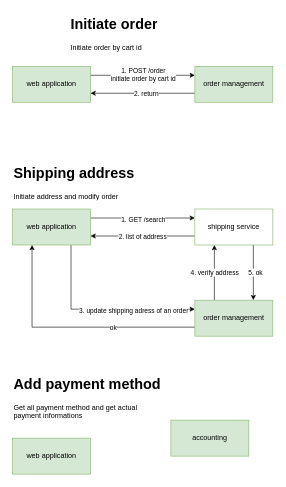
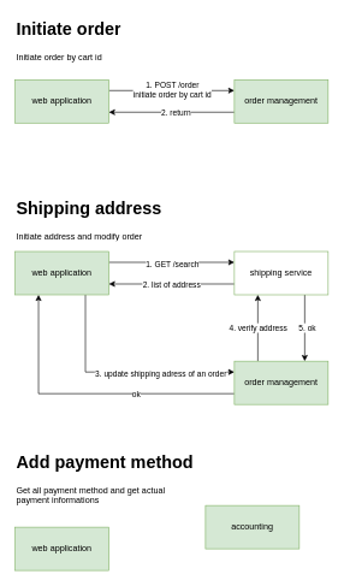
- <mxCell id="19" value="&lt;h1 style=&quot;margin-top: 0px;&quot;&gt;Initiate order&lt;br&gt;&lt;/h1&gt;&lt;p&gt;Initiate order by cart id&lt;br&gt;&lt;/p&gt;" style="text;html=1;whiteSpace=wrap;overflow=hidden;rounded=0;" vertex="1" parent="1"><mxGeometry x="115" y="20" width="180" height="80" as="geometry" /></mxCell>
+ <mxCell id="19" value="&lt;h1 style=&quot;margin-top: 0px;&quot;&gt;Initiate order&lt;br&gt;&lt;/h1&gt;&lt;p&gt;Initiate order by cart id&lt;br&gt;&lt;/p&gt;" style="text;html=1;whiteSpace=wrap;overflow=hidden;rounded=0;" vertex="1" parent="1"><mxGeometry x="20" y="20" width="180" height="80" as="geometry" /></mxCell>
